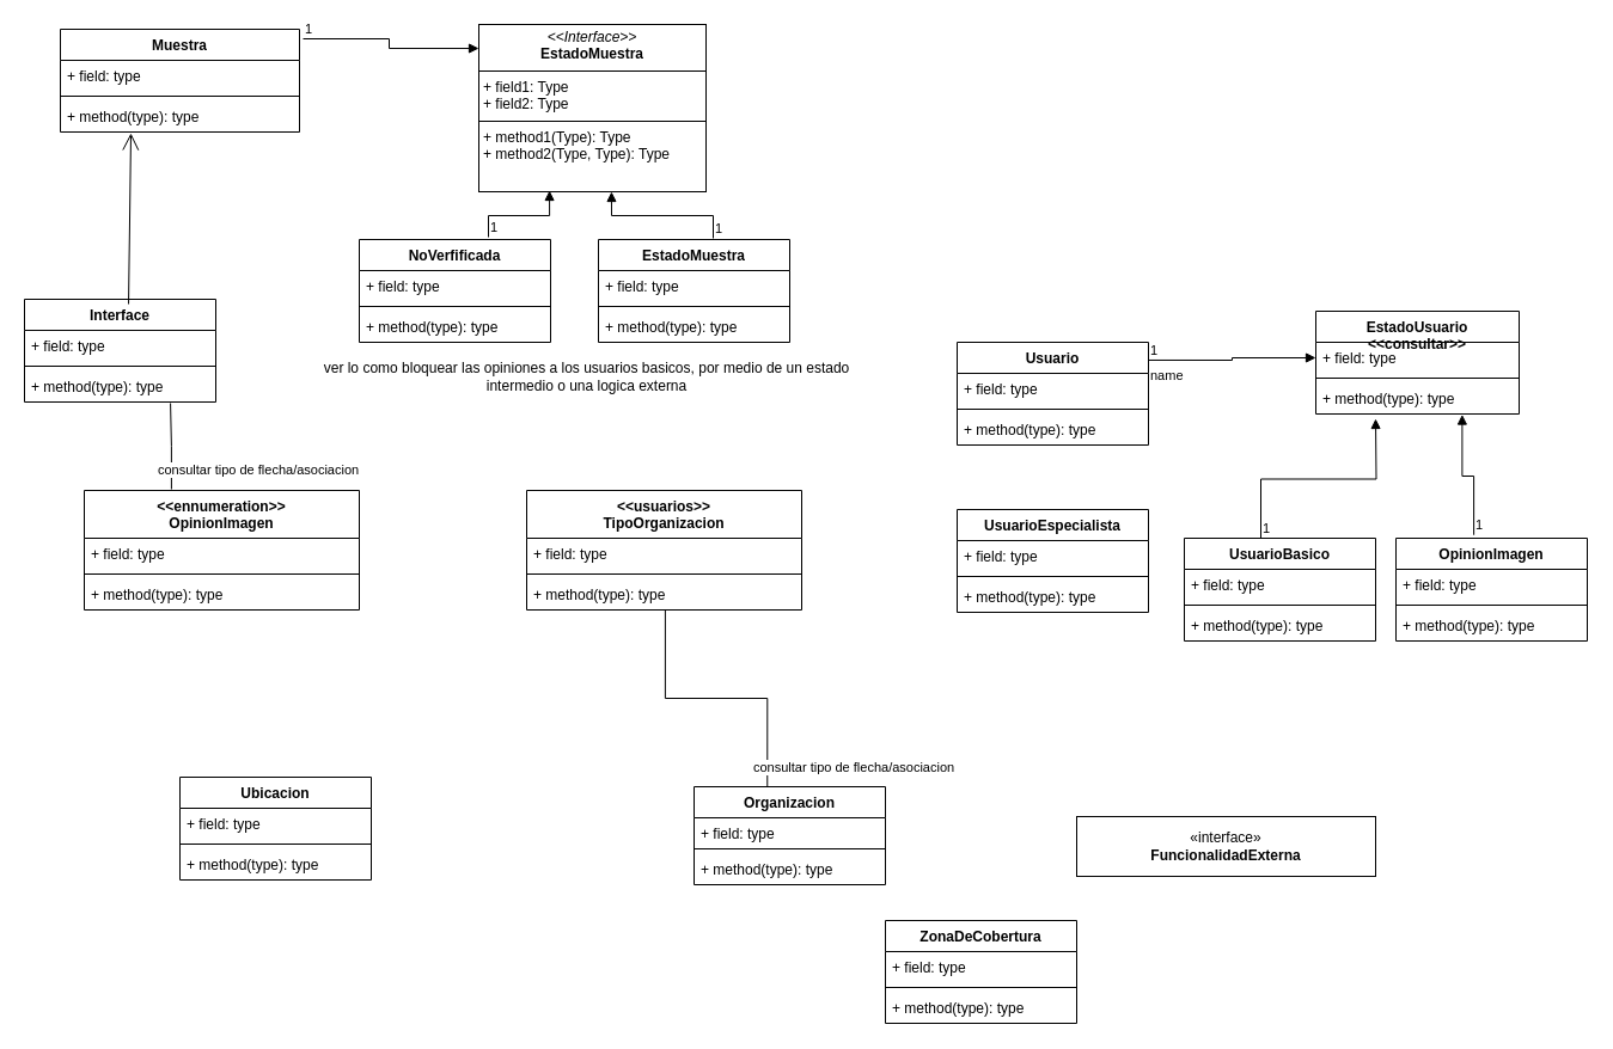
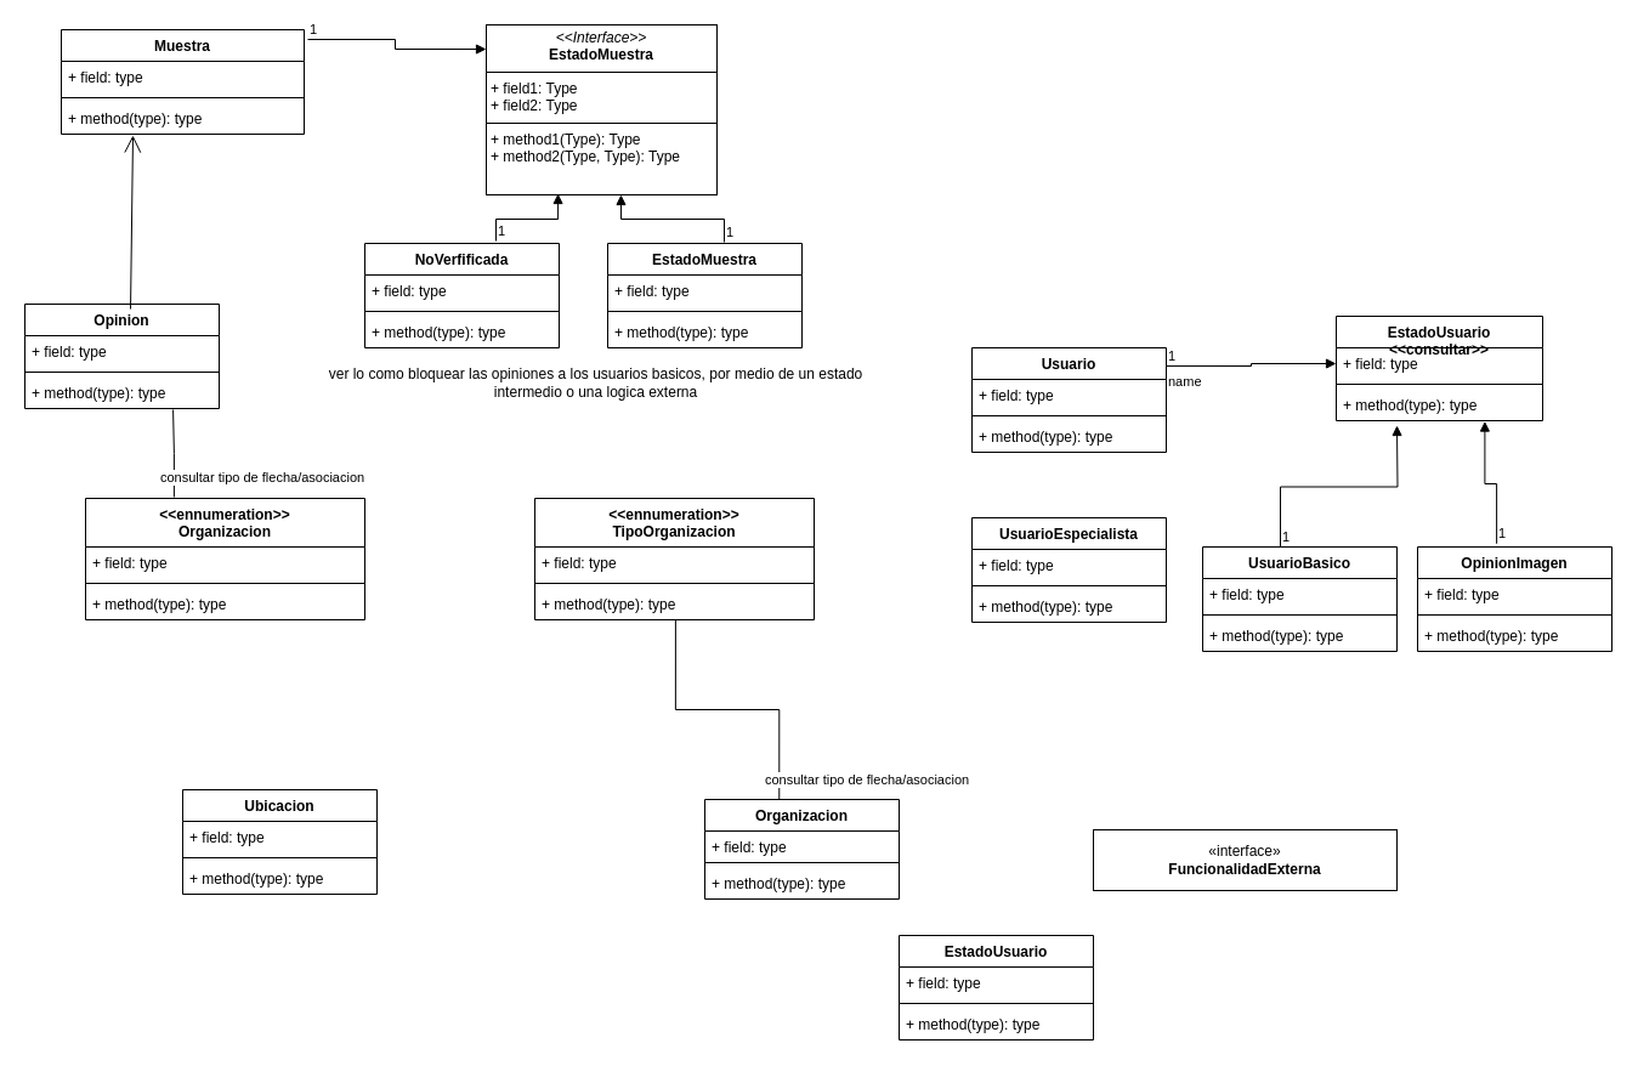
- <mxCell id="60" value="Interface" style="swimlane;fontStyle=1;align=center;verticalAlign=top;childLayout=stackLayout;horizontal=1;startSize=26;horizontalStack=0;resizeParent=1;resizeParentMax=0;resizeLast=0;collapsible=1;marginBottom=0;whiteSpace=wrap;html=1;" vertex="1" parent="1"><mxGeometry x="20" y="250" width="160" height="86" as="geometry" /></mxCell>
+ <mxCell id="60" value="Opinion" style="swimlane;fontStyle=1;align=center;verticalAlign=top;childLayout=stackLayout;horizontal=1;startSize=26;horizontalStack=0;resizeParent=1;resizeParentMax=0;resizeLast=0;collapsible=1;marginBottom=0;whiteSpace=wrap;html=1;" vertex="1" parent="1"><mxGeometry x="20" y="250" width="160" height="86" as="geometry" /></mxCell>
- <mxCell id="56" value="&amp;lt;&amp;lt;ennumeration&amp;gt;&amp;gt;&lt;br&gt;OpinionImagen&lt;br&gt;&lt;br&gt;&lt;div&gt;&lt;br&gt;&lt;/div&gt;" style="swimlane;fontStyle=1;align=center;verticalAlign=top;childLayout=stackLayout;horizontal=1;startSize=40;horizontalStack=0;resizeParent=1;resizeParentMax=0;resizeLast=0;collapsible=1;marginBottom=0;whiteSpace=wrap;html=1;" vertex="1" parent="1"><mxGeometry x="70" y="410" width="230" height="100" as="geometry" /></mxCell>
+ <mxCell id="56" value="&amp;lt;&amp;lt;ennumeration&amp;gt;&amp;gt;&lt;br&gt;Organizacion&lt;br&gt;&lt;br&gt;&lt;div&gt;&lt;br&gt;&lt;/div&gt;" style="swimlane;fontStyle=1;align=center;verticalAlign=top;childLayout=stackLayout;horizontal=1;startSize=40;horizontalStack=0;resizeParent=1;resizeParentMax=0;resizeLast=0;collapsible=1;marginBottom=0;whiteSpace=wrap;html=1;" vertex="1" parent="1"><mxGeometry x="70" y="410" width="230" height="100" as="geometry" /></mxCell>
- <mxCell id="72" value="&amp;lt;&amp;lt;usuarios&amp;gt;&amp;gt;&lt;br&gt;TipoOrganizacion&lt;br&gt;&lt;br&gt;&lt;div&gt;&lt;br&gt;&lt;/div&gt;" style="swimlane;fontStyle=1;align=center;verticalAlign=top;childLayout=stackLayout;horizontal=1;startSize=40;horizontalStack=0;resizeParent=1;resizeParentMax=0;resizeLast=0;collapsible=1;marginBottom=0;whiteSpace=wrap;html=1;" vertex="1" parent="1"><mxGeometry x="440" y="410" width="230" height="100" as="geometry" /></mxCell>
+ <mxCell id="72" value="&amp;lt;&amp;lt;ennumeration&amp;gt;&amp;gt;&lt;br&gt;TipoOrganizacion&lt;br&gt;&lt;br&gt;&lt;div&gt;&lt;br&gt;&lt;/div&gt;" style="swimlane;fontStyle=1;align=center;verticalAlign=top;childLayout=stackLayout;horizontal=1;startSize=40;horizontalStack=0;resizeParent=1;resizeParentMax=0;resizeLast=0;collapsible=1;marginBottom=0;whiteSpace=wrap;html=1;" vertex="1" parent="1"><mxGeometry x="440" y="410" width="230" height="100" as="geometry" /></mxCell>
- <mxCell id="14" value="ZonaDeCobertura" style="swimlane;fontStyle=1;align=center;verticalAlign=top;childLayout=stackLayout;horizontal=1;startSize=26;horizontalStack=0;resizeParent=1;resizeParentMax=0;resizeLast=0;collapsible=1;marginBottom=0;whiteSpace=wrap;html=1;" parent="1" vertex="1"><mxGeometry x="740" y="770" width="160" height="86" as="geometry" /></mxCell>
+ <mxCell id="14" value="EstadoUsuario" style="swimlane;fontStyle=1;align=center;verticalAlign=top;childLayout=stackLayout;horizontal=1;startSize=26;horizontalStack=0;resizeParent=1;resizeParentMax=0;resizeLast=0;collapsible=1;marginBottom=0;whiteSpace=wrap;html=1;" parent="1" vertex="1"><mxGeometry x="740" y="770" width="160" height="86" as="geometry" /></mxCell>
